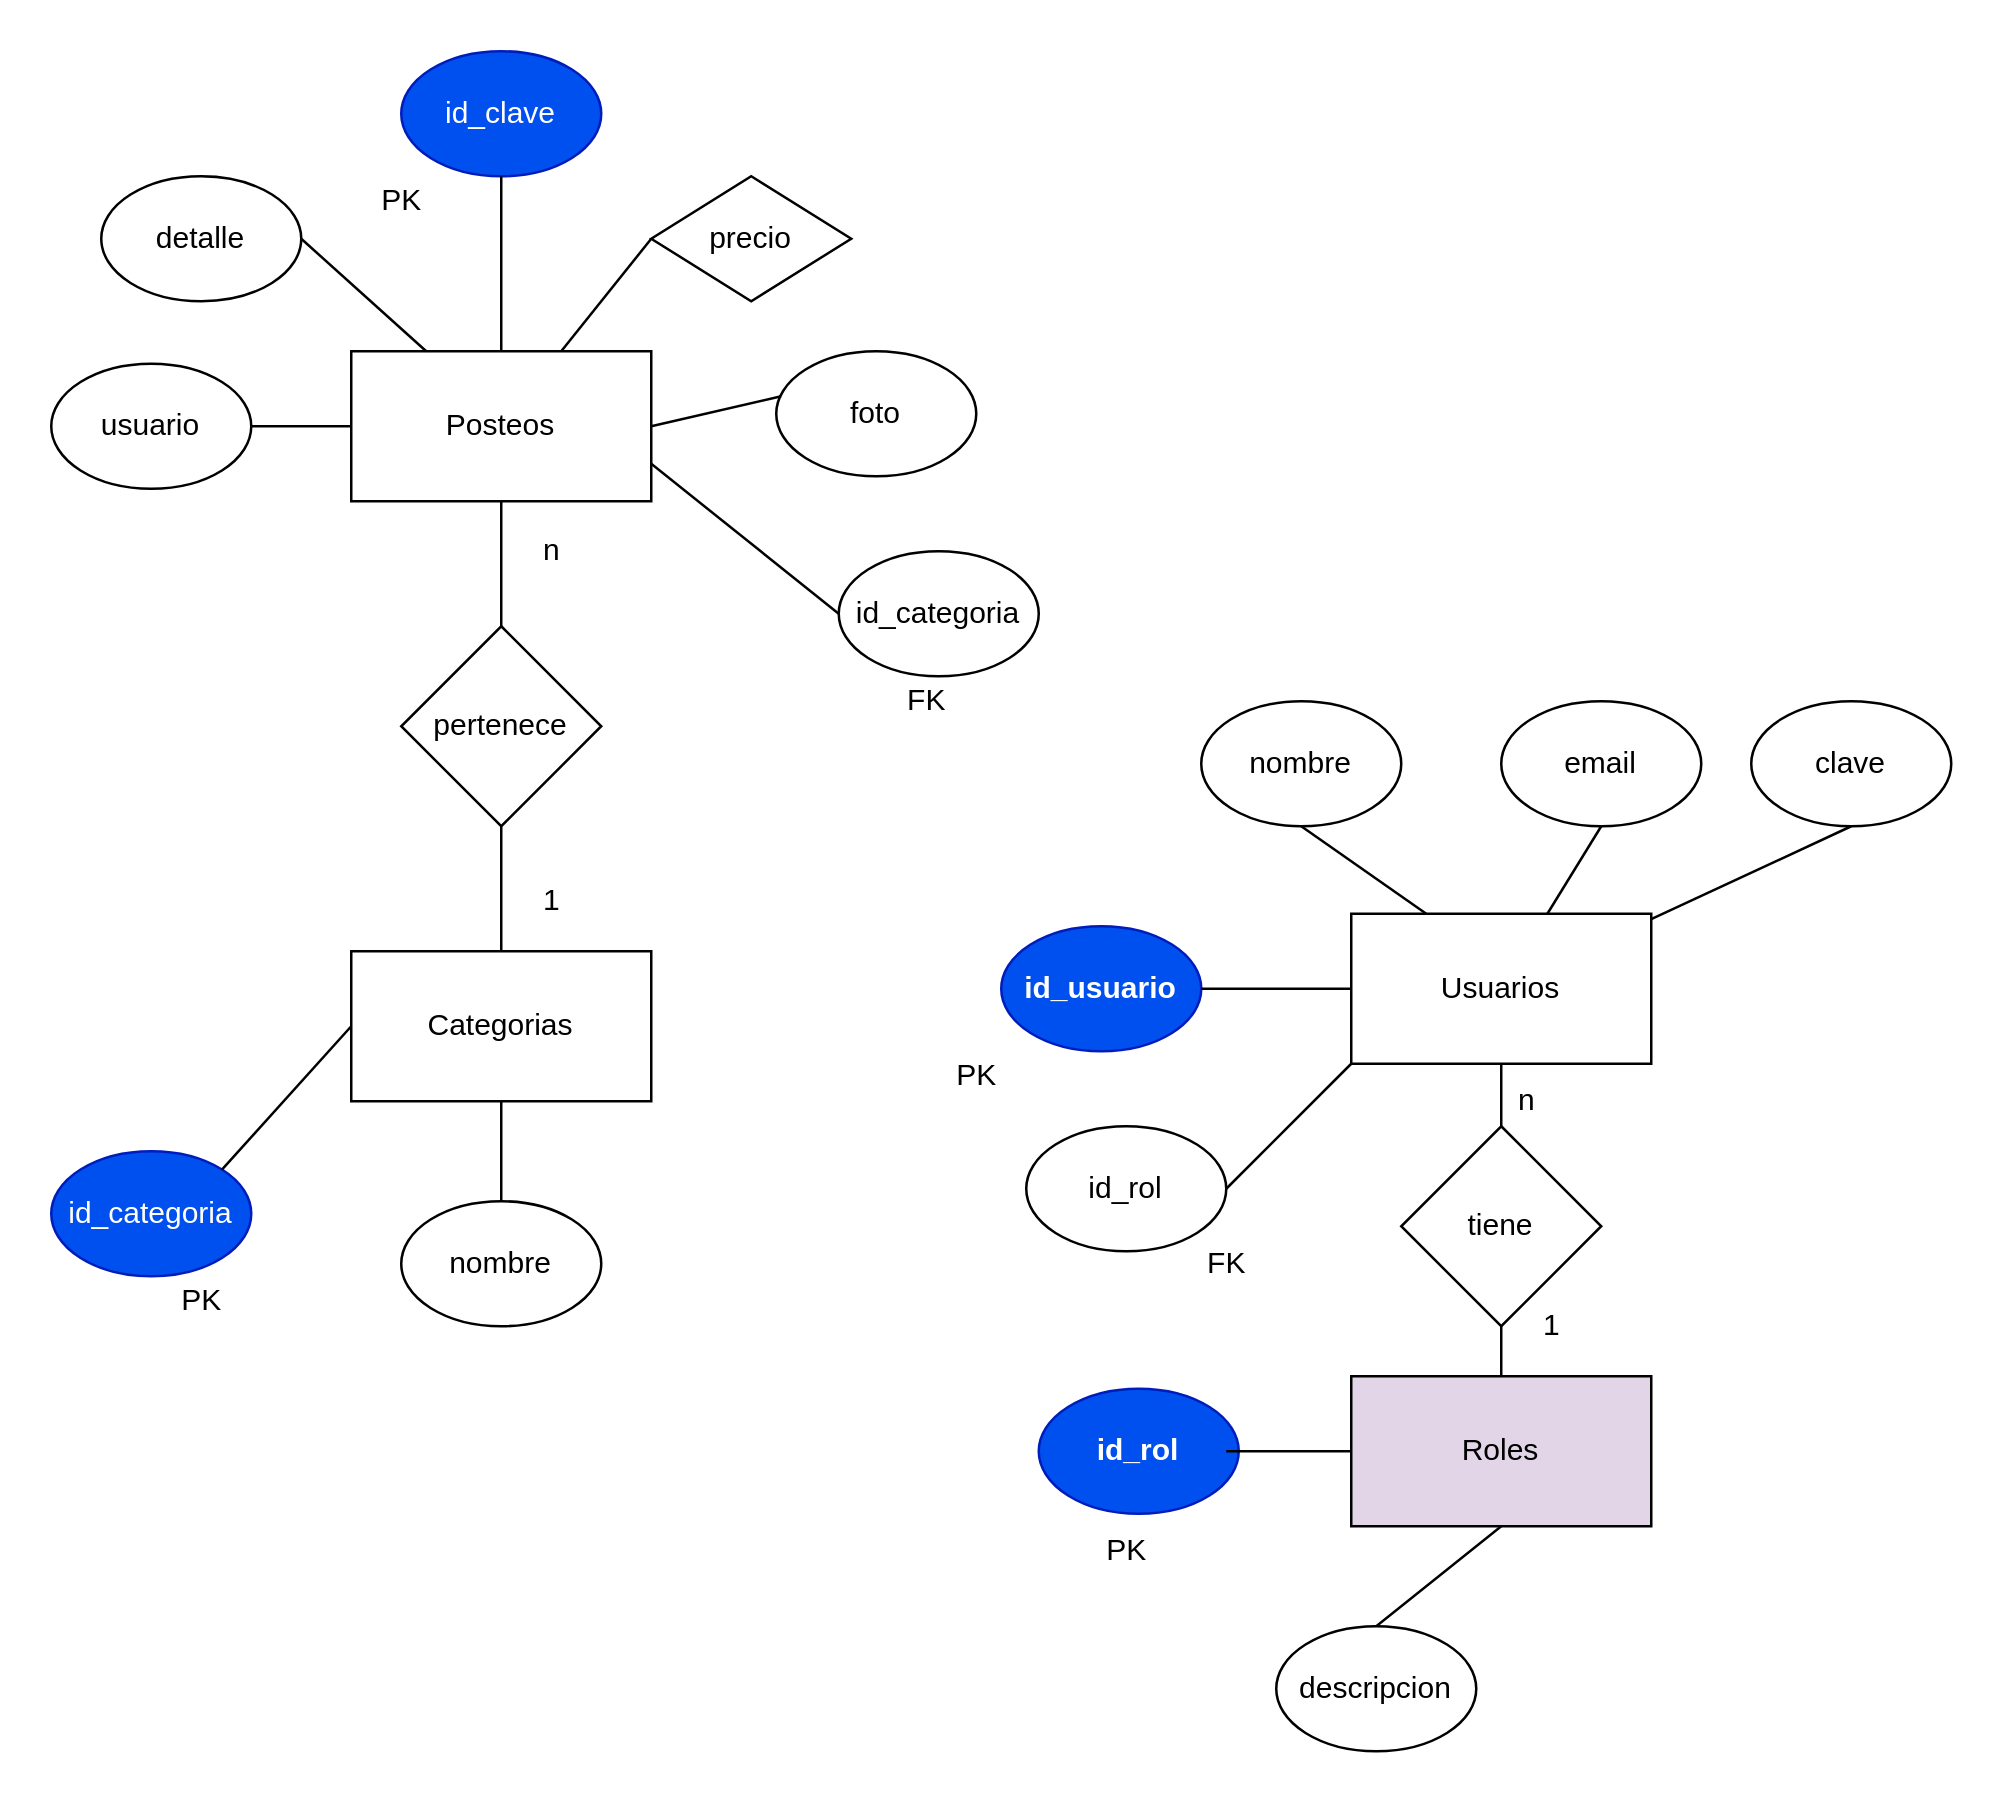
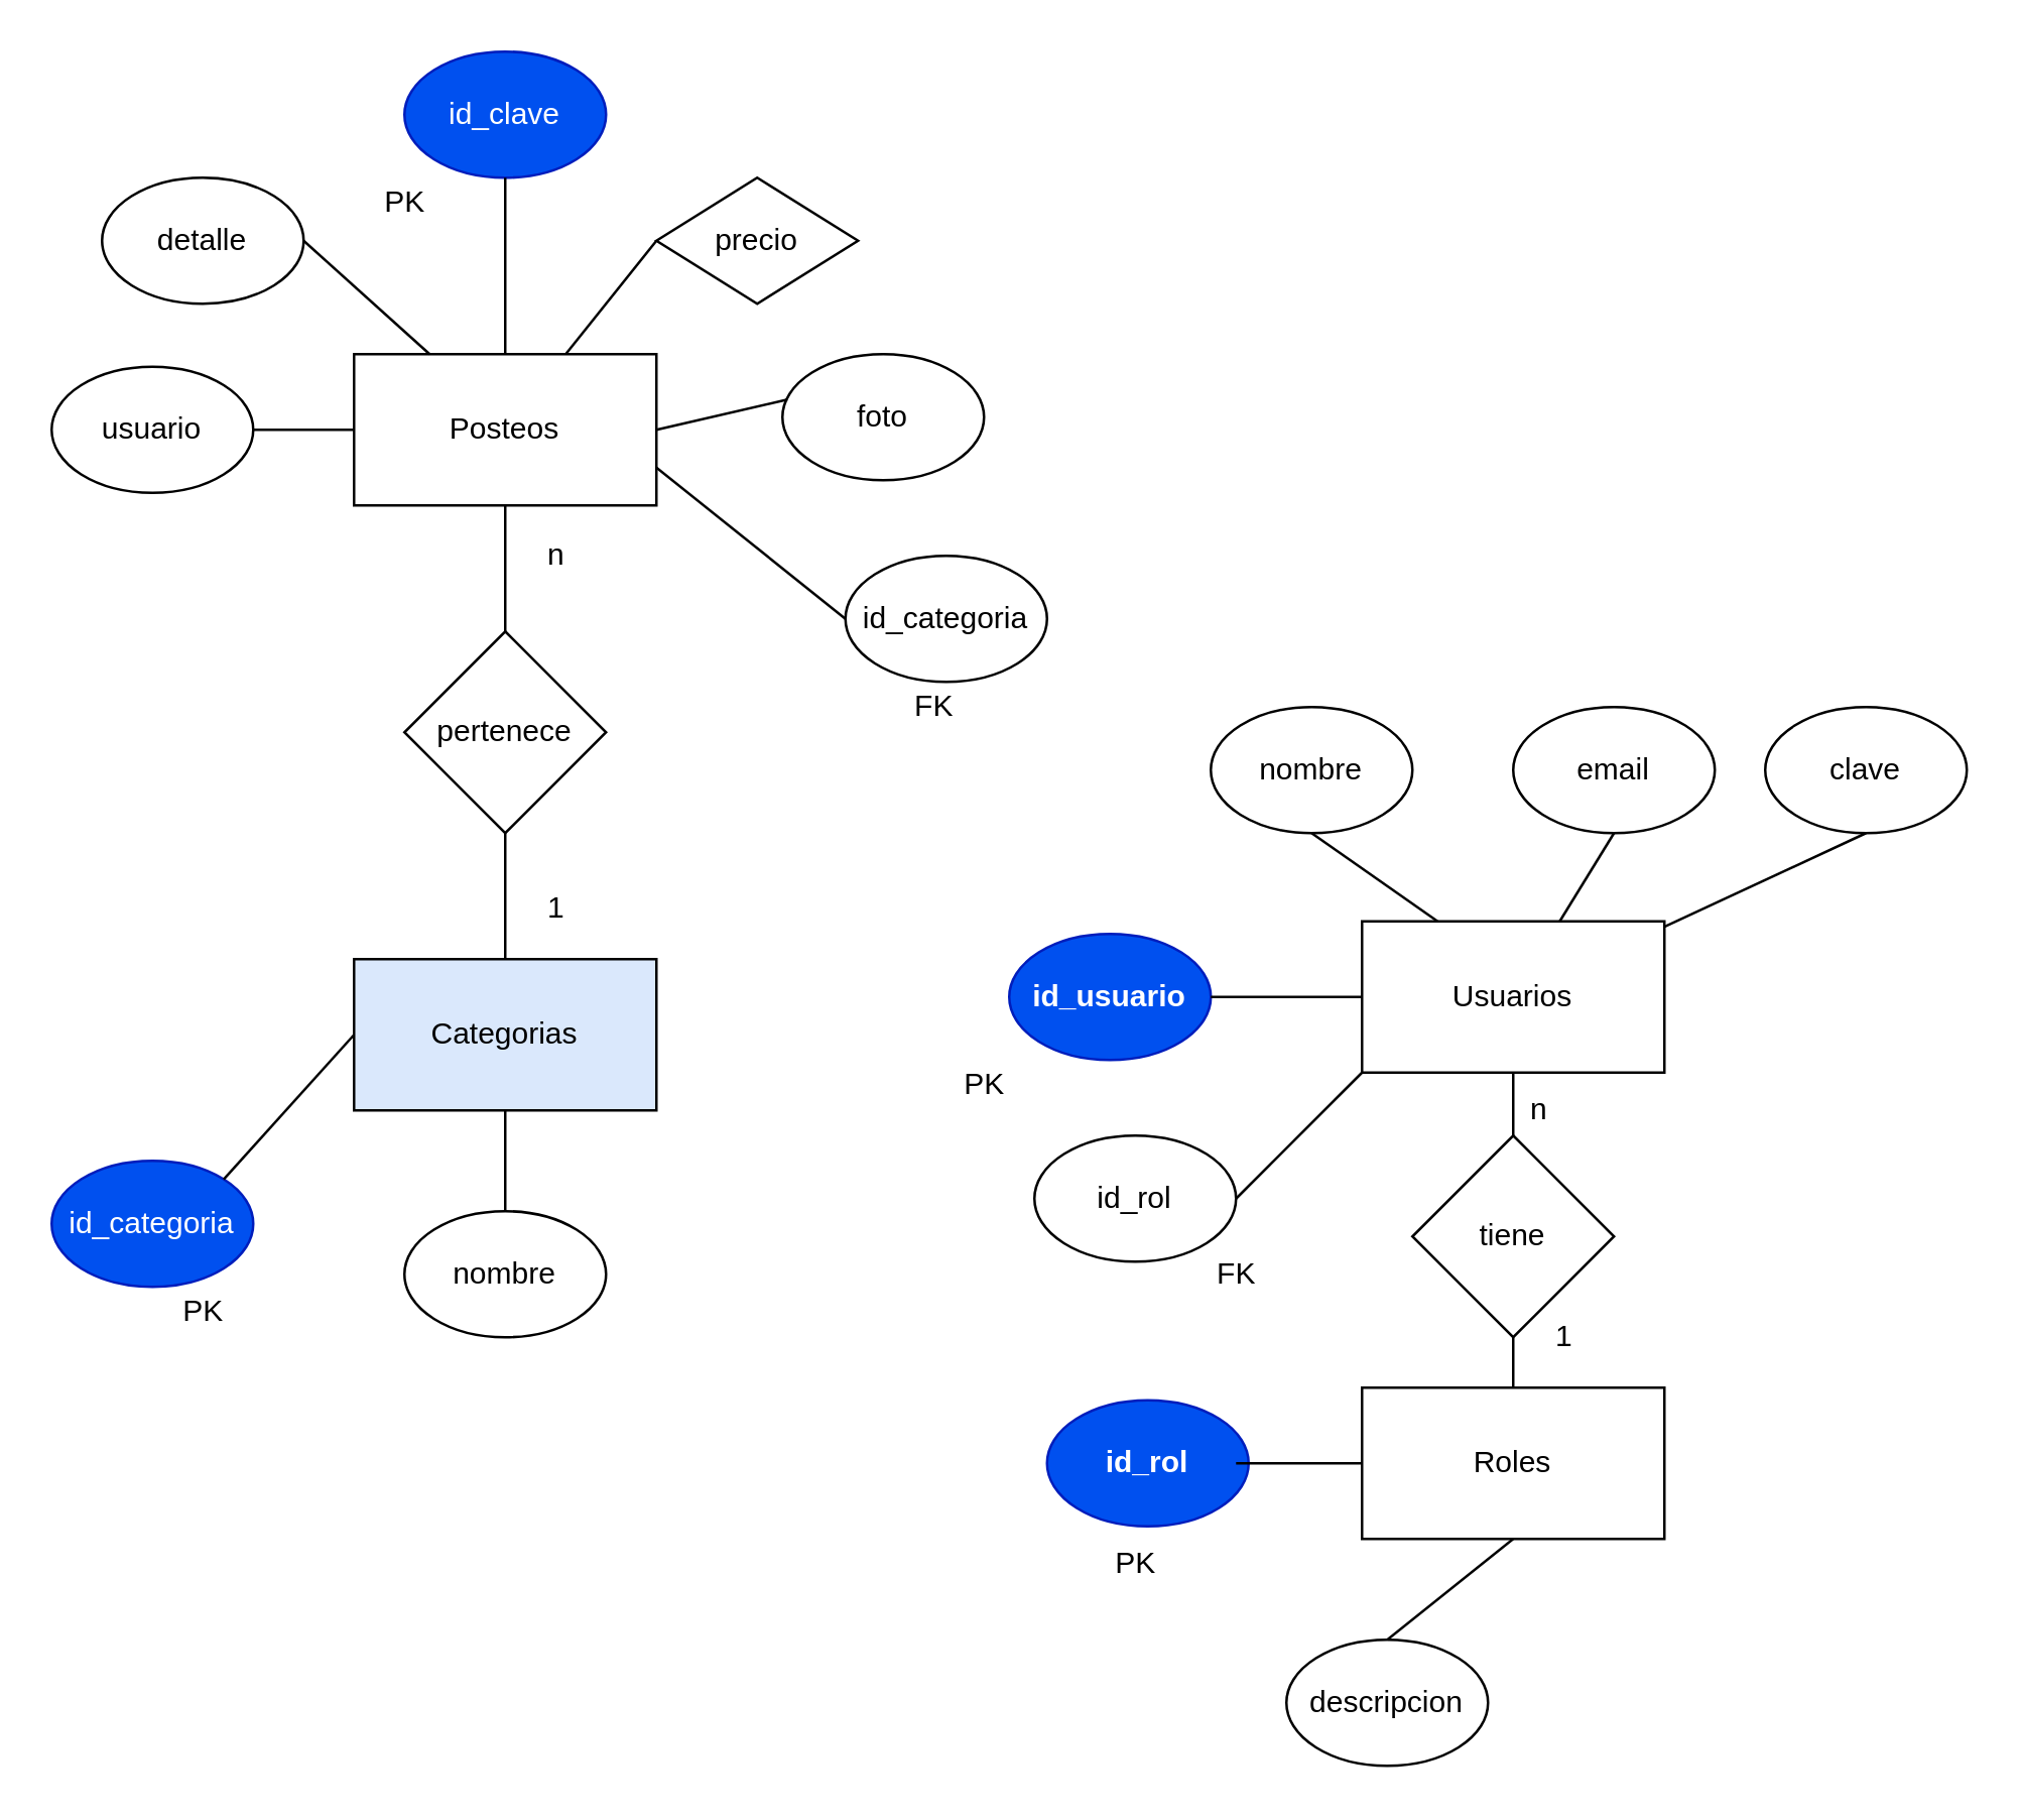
- <mxCell id="13" value="Categorias" style="rounded=0;whiteSpace=wrap;html=1;" parent="1" vertex="1"><mxGeometry x="140" y="380" width="120" height="60" as="geometry" /></mxCell>
+ <mxCell id="13" value="Categorias" style="rounded=0;whiteSpace=wrap;html=1;fillColor=#dae8fc;" parent="1" vertex="1"><mxGeometry x="140" y="380" width="120" height="60" as="geometry" /></mxCell>
- <mxCell id="34" value="Roles" style="rounded=0;whiteSpace=wrap;html=1;fillColor=#e1d5e7;" vertex="1" parent="1"><mxGeometry x="540" y="550" width="120" height="60" as="geometry" /></mxCell>
+ <mxCell id="34" value="Roles" style="rounded=0;whiteSpace=wrap;html=1;" vertex="1" parent="1"><mxGeometry x="540" y="550" width="120" height="60" as="geometry" /></mxCell>
